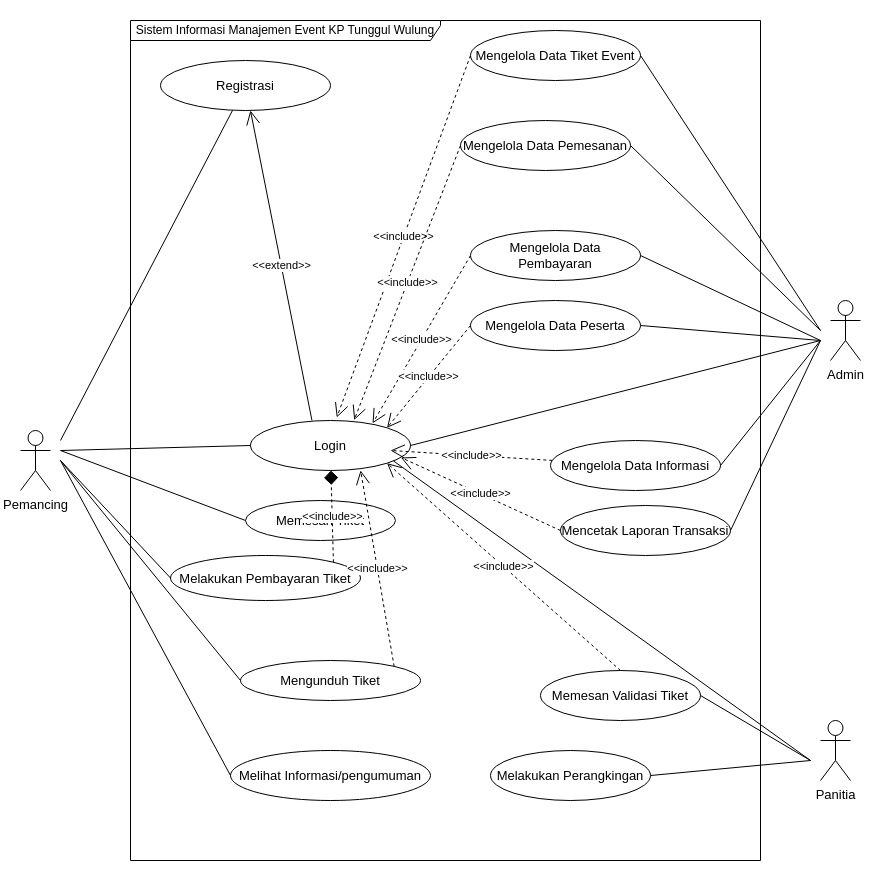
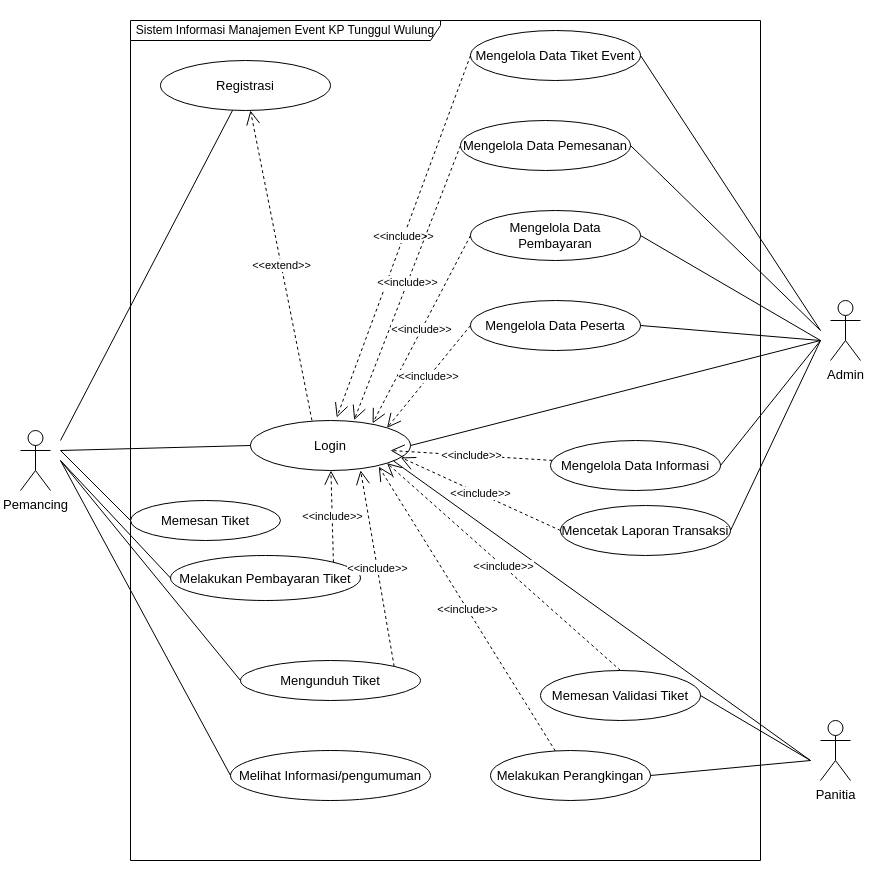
- <mxCell id="14" value="&lt;font style=&quot;font-size: 13px&quot;&gt;Mengelola Data Pembayaran&lt;/font&gt;" style="ellipse;whiteSpace=wrap;html=1;" vertex="1" parent="1"><mxGeometry x="470" y="230" width="170" height="50" as="geometry" /></mxCell>
+ <mxCell id="14" value="&lt;font style=&quot;font-size: 13px&quot;&gt;Mengelola Data Pembayaran&lt;/font&gt;" style="ellipse;whiteSpace=wrap;html=1;" vertex="1" parent="1"><mxGeometry x="470" y="210" width="170" height="50" as="geometry" /></mxCell>
- <mxCell id="37" value="&amp;lt;&amp;lt;extend&amp;gt;&amp;gt;" style="endArrow=open;endSize=12;dashed=0;html=1;rounded=0;exitX=0.384;exitY=-0.003;exitDx=0;exitDy=0;exitPerimeter=0;" edge="1" parent="1" source="7" target="6"><mxGeometry width="160" relative="1" as="geometry"><mxPoint x="430" y="360" as="sourcePoint" /><mxPoint x="590" y="360" as="targetPoint" /></mxGeometry></mxCell>
+ <mxCell id="37" value="&amp;lt;&amp;lt;extend&amp;gt;&amp;gt;" style="endArrow=open;endSize=12;dashed=1;html=1;rounded=0;exitX=0.384;exitY=-0.003;exitDx=0;exitDy=0;exitPerimeter=0;" edge="1" parent="1" source="7" target="6"><mxGeometry width="160" relative="1" as="geometry"><mxPoint x="430" y="360" as="sourcePoint" /><mxPoint x="590" y="360" as="targetPoint" /></mxGeometry></mxCell>
- <mxCell id="46" value="&amp;lt;&amp;lt;include&amp;gt;&amp;gt;" style="endArrow=diamond;endSize=12;dashed=1;html=1;rounded=0;exitX=1;exitY=0;exitDx=0;exitDy=0;" edge="1" parent="1" source="9" target="7"><mxGeometry width="160" relative="1" as="geometry"><mxPoint x="300" y="680" as="sourcePoint" /><mxPoint x="460" y="680" as="targetPoint" /></mxGeometry></mxCell>
+ <mxCell id="46" value="&amp;lt;&amp;lt;include&amp;gt;&amp;gt;" style="endArrow=open;endSize=12;dashed=1;html=1;rounded=0;exitX=1;exitY=0;exitDx=0;exitDy=0;" edge="1" parent="1" source="9" target="7"><mxGeometry width="160" relative="1" as="geometry"><mxPoint x="300" y="680" as="sourcePoint" /><mxPoint x="460" y="680" as="targetPoint" /></mxGeometry></mxCell>
- <mxCell id="8" value="&lt;font style=&quot;font-size: 13px&quot;&gt;Memesan Tiket&lt;/font&gt;" style="ellipse;whiteSpace=wrap;html=1;" vertex="1" parent="1"><mxGeometry x="245" y="500" width="150" height="40" as="geometry" /></mxCell>
+ <mxCell id="8" value="&lt;font style=&quot;font-size: 13px&quot;&gt;Memesan Tiket&lt;/font&gt;" style="ellipse;whiteSpace=wrap;html=1;" vertex="1" parent="1"><mxGeometry x="130" y="500" width="150" height="40" as="geometry" /></mxCell>
+ <mxCell id="45" value="&amp;lt;&amp;lt;include&amp;gt;&amp;gt;" style="endArrow=open;endSize=12;dashed=1;html=1;rounded=0;entryX=0.802;entryY=0.923;entryDx=0;entryDy=0;entryPerimeter=0;" edge="1" parent="1" source="20" target="7"><mxGeometry width="160" relative="1" as="geometry"><mxPoint x="577.32" y="773.65" as="sourcePoint" /><mxPoint x="380" y="460" as="targetPoint" /></mxGeometry></mxCell>
